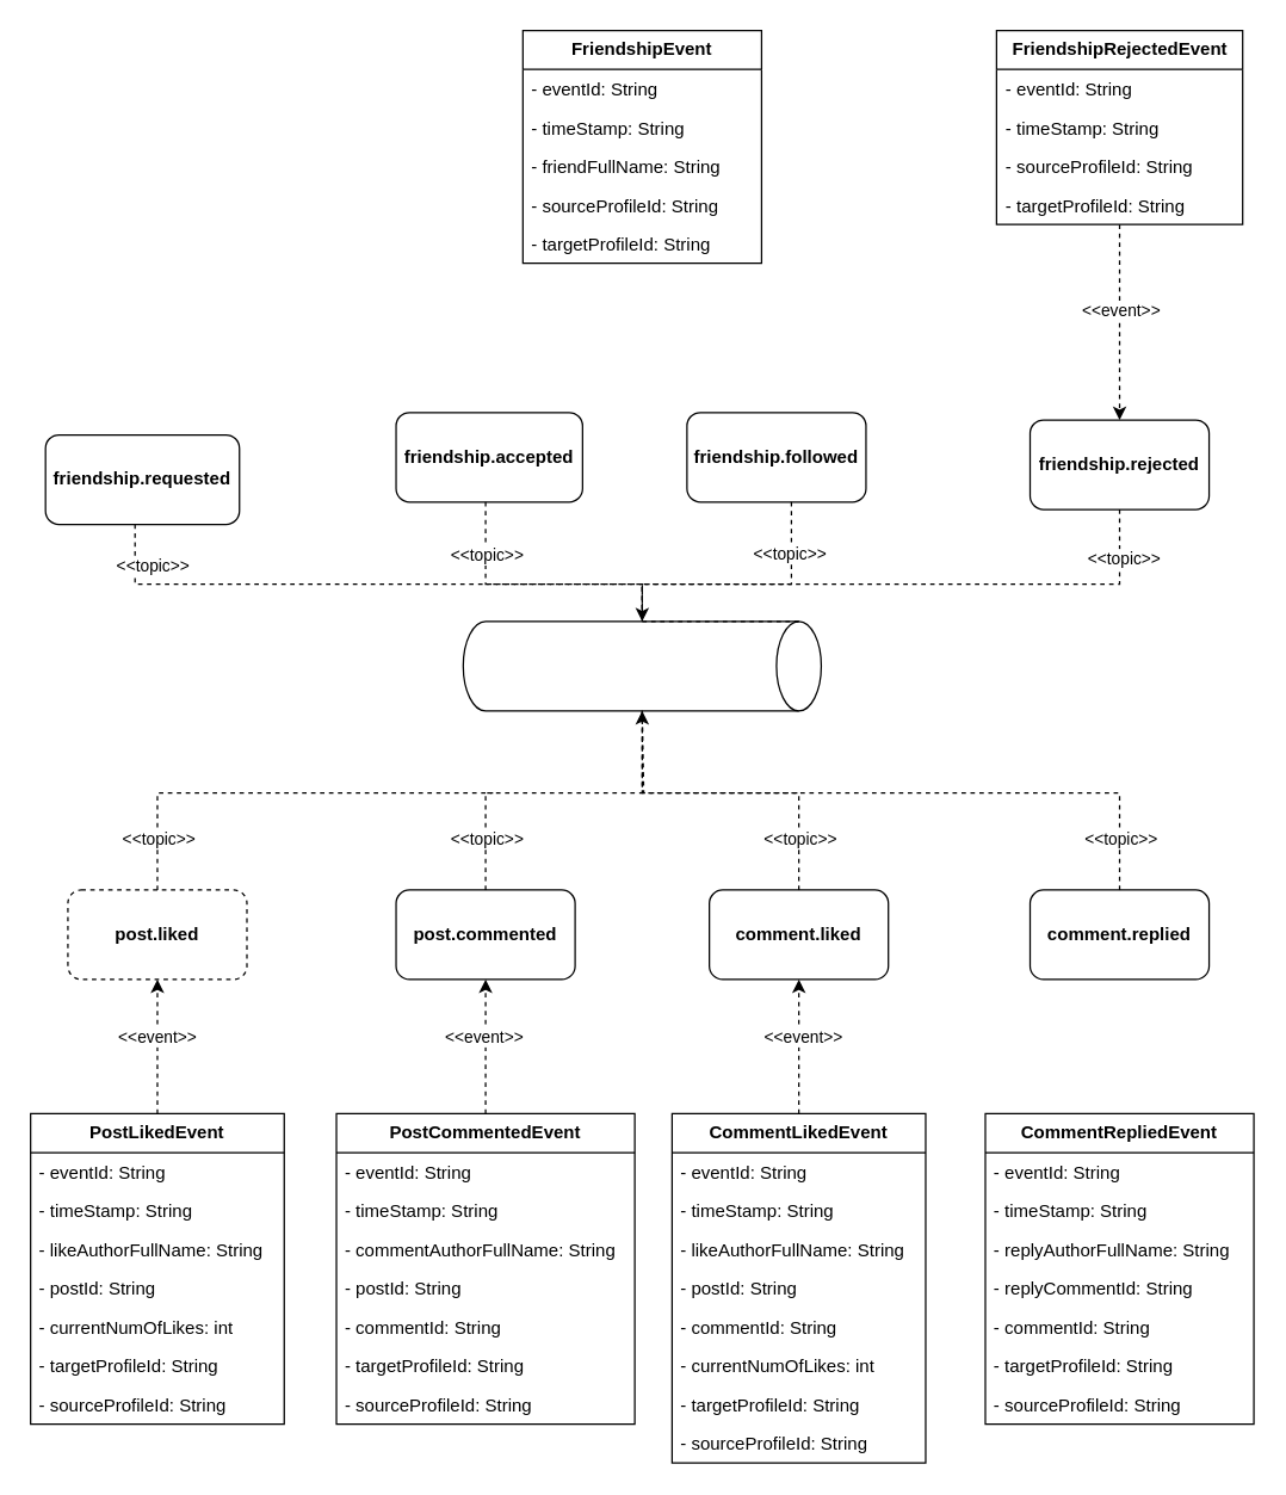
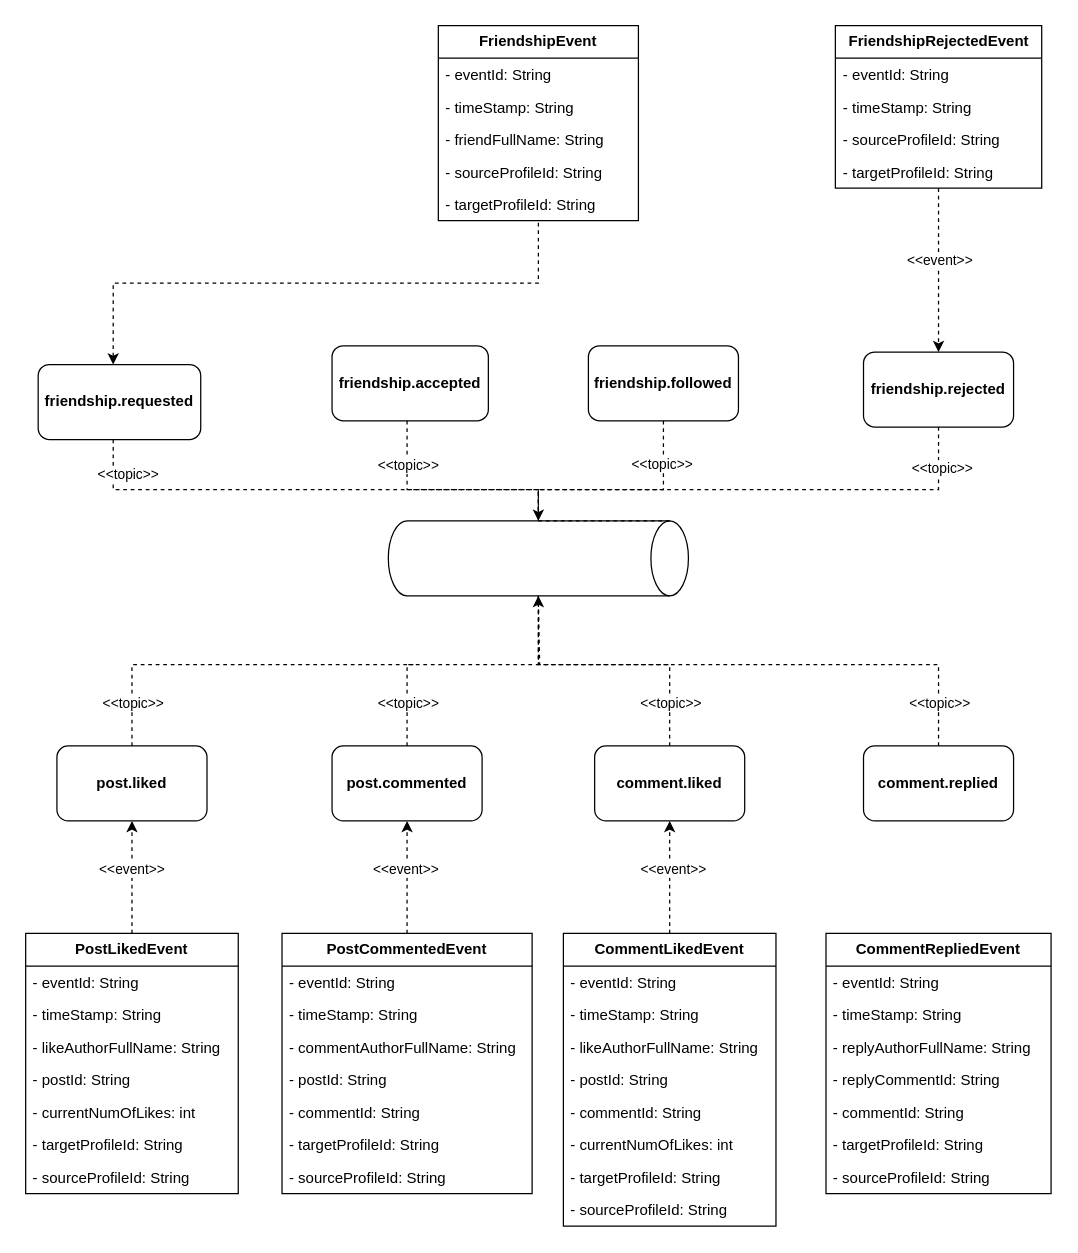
+ <mxCell id="9" style="edgeStyle=orthogonalEdgeStyle;rounded=0;orthogonalLoop=1;jettySize=auto;html=1;entryX=0.5;entryY=1;entryDx=0;entryDy=0;endArrow=none;endFill=0;dashed=1;startArrow=classic;startFill=1;" parent="1" source="10" target="66" edge="1"><mxGeometry relative="1" as="geometry"><Array as="points"><mxPoint x="90" y="226" /><mxPoint x="430" y="226" /></Array></mxGeometry></mxCell>
- <mxCell id="12" value="&lt;b&gt;friendship.followed&lt;/b&gt;" style="rounded=1;whiteSpace=wrap;html=1;" parent="1" vertex="1"><mxGeometry x="460" y="276" width="120" height="60" as="geometry" /></mxCell>
+ <mxCell id="12" value="&lt;b&gt;friendship.followed&lt;/b&gt;" style="rounded=1;whiteSpace=wrap;html=1;" parent="1" vertex="1"><mxGeometry x="470" y="276" width="120" height="60" as="geometry" /></mxCell>
- <mxCell id="5" value="&lt;b&gt;post.liked&lt;/b&gt;" style="rounded=1;whiteSpace=wrap;html=1;dashed=1;" parent="1" vertex="1"><mxGeometry x="45" y="596" width="120" height="60" as="geometry" /></mxCell>
+ <mxCell id="5" value="&lt;b&gt;post.liked&lt;/b&gt;" style="rounded=1;whiteSpace=wrap;html=1;" parent="1" vertex="1"><mxGeometry x="45" y="596" width="120" height="60" as="geometry" /></mxCell>
